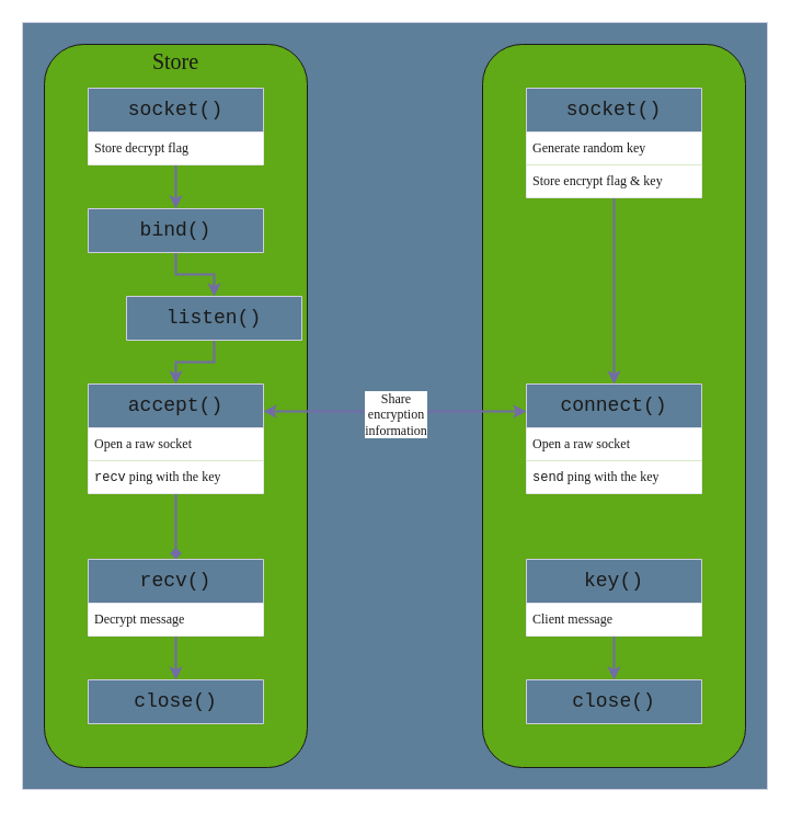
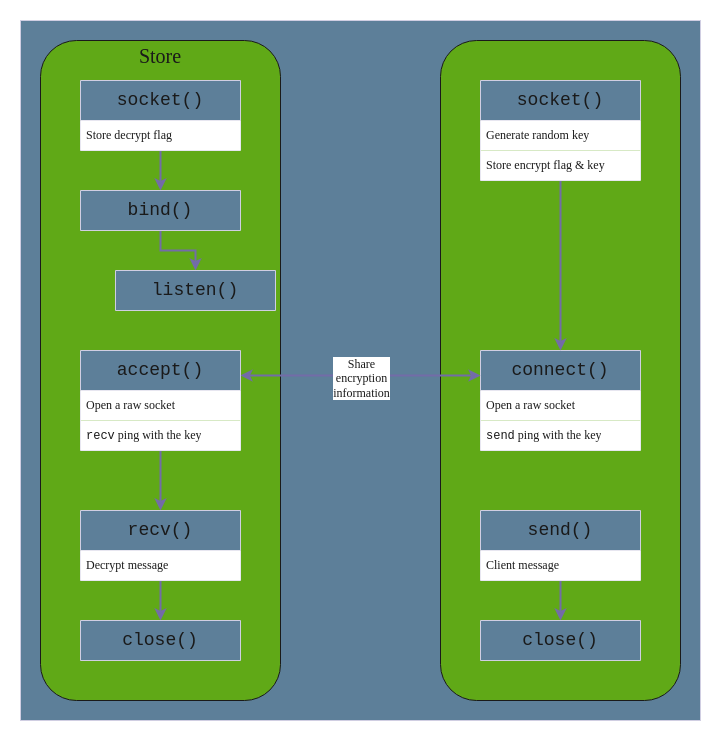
- <mxCell id="10" style="edgeStyle=orthogonalEdgeStyle;rounded=0;orthogonalLoop=1;jettySize=auto;html=1;exitX=0.5;exitY=1;exitDx=0;exitDy=0;entryX=0.5;entryY=0;entryDx=0;entryDy=0;labelBackgroundColor=none;fontColor=default;strokeColor=#736CA8;strokeWidth=2;" edge="1" parent="1" source="11" target="18"><mxGeometry relative="1" as="geometry" /></mxCell>
- <mxCell id="17" style="edgeStyle=orthogonalEdgeStyle;rounded=0;orthogonalLoop=1;jettySize=auto;html=1;entryX=0.5;entryY=0;entryDx=0;entryDy=0;labelBackgroundColor=none;fontColor=default;strokeColor=#736CA8;strokeWidth=2;endArrow=diamond;" edge="1" parent="1" source="18" target="25"><mxGeometry relative="1" as="geometry" /></mxCell>
+ <mxCell id="17" style="edgeStyle=orthogonalEdgeStyle;rounded=0;orthogonalLoop=1;jettySize=auto;html=1;entryX=0.5;entryY=0;entryDx=0;entryDy=0;labelBackgroundColor=none;fontColor=default;strokeColor=#736CA8;strokeWidth=2;" edge="1" parent="1" source="18" target="25"><mxGeometry relative="1" as="geometry" /></mxCell>
- <mxCell id="22" value="&lt;font style=&quot;font-size: 18px;&quot; face=&quot;Courier New&quot;&gt;key()&lt;/font&gt;" style="swimlane;fontStyle=0;childLayout=stackLayout;horizontal=1;startSize=40;horizontalStack=0;resizeParent=1;resizeParentMax=0;resizeLast=0;collapsible=1;marginBottom=0;whiteSpace=wrap;html=1;labelBackgroundColor=none;fillColor=light-dark(#5D7F99,#D4E1F5);strokeColor=#D0CEE2;fontColor=light-dark(#1A1A1A,#000000);rounded=0;align=center;verticalAlign=middle;fontFamily=Helvetica;fontSize=12;" vertex="1" parent="1"><mxGeometry x="480" y="510" width="160" height="70" as="geometry"><mxRectangle x="160" y="280" width="130" height="40" as="alternateBounds" /></mxGeometry></mxCell>
+ <mxCell id="22" value="&lt;font style=&quot;font-size: 18px;&quot; face=&quot;Courier New&quot;&gt;send()&lt;/font&gt;" style="swimlane;fontStyle=0;childLayout=stackLayout;horizontal=1;startSize=40;horizontalStack=0;resizeParent=1;resizeParentMax=0;resizeLast=0;collapsible=1;marginBottom=0;whiteSpace=wrap;html=1;labelBackgroundColor=none;fillColor=light-dark(#5D7F99,#D4E1F5);strokeColor=#D0CEE2;fontColor=light-dark(#1A1A1A,#000000);rounded=0;align=center;verticalAlign=middle;fontFamily=Helvetica;fontSize=12;" vertex="1" parent="1"><mxGeometry x="480" y="510" width="160" height="70" as="geometry"><mxRectangle x="160" y="280" width="130" height="40" as="alternateBounds" /></mxGeometry></mxCell>
